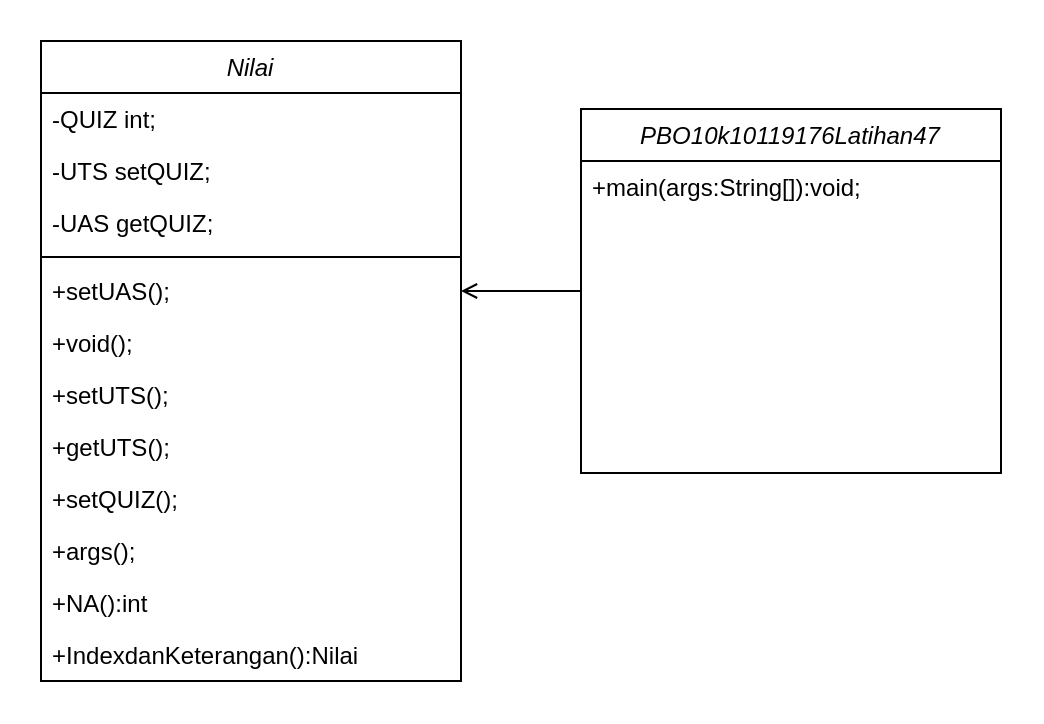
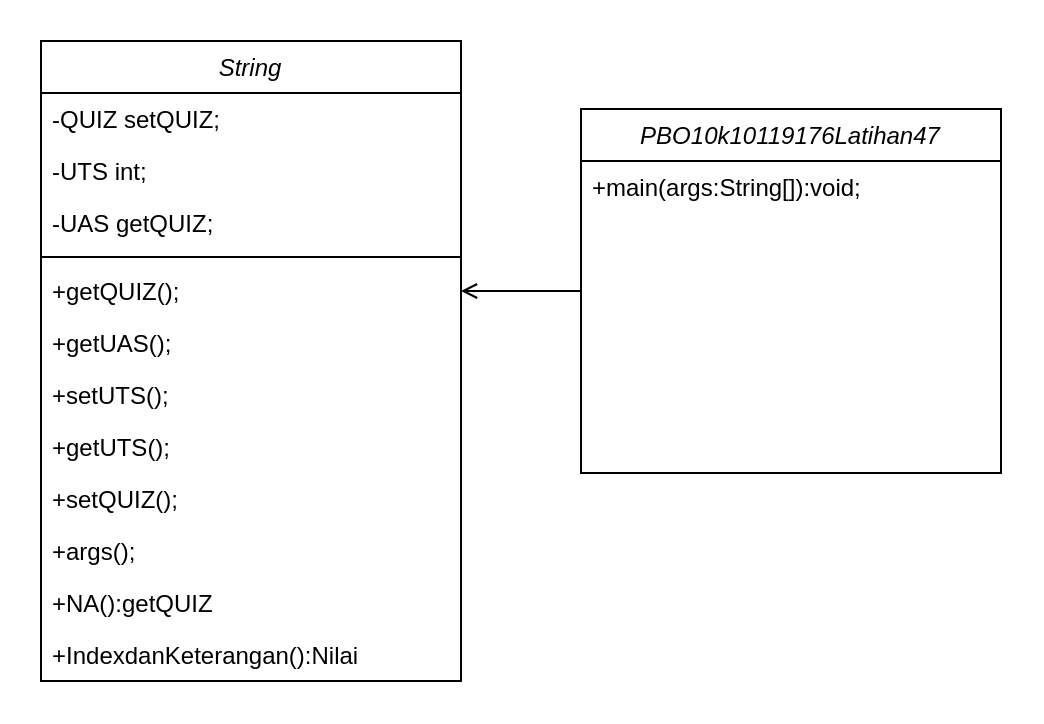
- <mxCell id="2" value="Nilai" style="swimlane;fontStyle=2;align=center;verticalAlign=top;childLayout=stackLayout;horizontal=1;startSize=26;horizontalStack=0;resizeParent=1;resizeLast=0;collapsible=1;marginBottom=0;rounded=0;shadow=0;strokeWidth=1;" parent="1" vertex="1"><mxGeometry x="20" y="20" width="210" height="320" as="geometry"><mxRectangle x="230" y="140" width="160" height="26" as="alternateBounds" /></mxGeometry></mxCell>
+ <mxCell id="2" value="String" style="swimlane;fontStyle=2;align=center;verticalAlign=top;childLayout=stackLayout;horizontal=1;startSize=26;horizontalStack=0;resizeParent=1;resizeLast=0;collapsible=1;marginBottom=0;rounded=0;shadow=0;strokeWidth=1;" parent="1" vertex="1"><mxGeometry x="20" y="20" width="210" height="320" as="geometry"><mxRectangle x="230" y="140" width="160" height="26" as="alternateBounds" /></mxGeometry></mxCell>
- <mxCell id="3" value="-QUIZ int;" style="text;align=left;verticalAlign=top;spacingLeft=4;spacingRight=4;overflow=hidden;rotatable=0;points=[[0,0.5],[1,0.5]];portConstraint=eastwest;rounded=0;shadow=0;html=0;" parent="2" vertex="1"><mxGeometry y="26" width="210" height="26" as="geometry" /></mxCell>
+ <mxCell id="3" value="-QUIZ setQUIZ;" style="text;align=left;verticalAlign=top;spacingLeft=4;spacingRight=4;overflow=hidden;rotatable=0;points=[[0,0.5],[1,0.5]];portConstraint=eastwest;rounded=0;shadow=0;html=0;" parent="2" vertex="1"><mxGeometry y="26" width="210" height="26" as="geometry" /></mxCell>
- <mxCell id="4" value="-UTS setQUIZ;" style="text;align=left;verticalAlign=top;spacingLeft=4;spacingRight=4;overflow=hidden;rotatable=0;points=[[0,0.5],[1,0.5]];portConstraint=eastwest;rounded=0;shadow=0;html=0;" parent="2" vertex="1"><mxGeometry y="52" width="210" height="26" as="geometry" /></mxCell>
+ <mxCell id="4" value="-UTS int;" style="text;align=left;verticalAlign=top;spacingLeft=4;spacingRight=4;overflow=hidden;rotatable=0;points=[[0,0.5],[1,0.5]];portConstraint=eastwest;rounded=0;shadow=0;html=0;" parent="2" vertex="1"><mxGeometry y="52" width="210" height="26" as="geometry" /></mxCell>
- <mxCell id="7" value="+setUAS();&#10;" style="text;align=left;verticalAlign=top;spacingLeft=4;spacingRight=4;overflow=hidden;rotatable=0;points=[[0,0.5],[1,0.5]];portConstraint=eastwest;" parent="2" vertex="1"><mxGeometry y="112" width="210" height="26" as="geometry" /></mxCell>
+ <mxCell id="7" value="+getQUIZ();&#10;" style="text;align=left;verticalAlign=top;spacingLeft=4;spacingRight=4;overflow=hidden;rotatable=0;points=[[0,0.5],[1,0.5]];portConstraint=eastwest;" parent="2" vertex="1"><mxGeometry y="112" width="210" height="26" as="geometry" /></mxCell>
- <mxCell id="8" value="+void();&#10;" style="text;align=left;verticalAlign=top;spacingLeft=4;spacingRight=4;overflow=hidden;rotatable=0;points=[[0,0.5],[1,0.5]];portConstraint=eastwest;" parent="2" vertex="1"><mxGeometry y="138" width="210" height="26" as="geometry" /></mxCell>
+ <mxCell id="8" value="+getUAS();&#10;" style="text;align=left;verticalAlign=top;spacingLeft=4;spacingRight=4;overflow=hidden;rotatable=0;points=[[0,0.5],[1,0.5]];portConstraint=eastwest;" parent="2" vertex="1"><mxGeometry y="138" width="210" height="26" as="geometry" /></mxCell>
- <mxCell id="13" value="+NA():int&#10;" style="text;align=left;verticalAlign=top;spacingLeft=4;spacingRight=4;overflow=hidden;rotatable=0;points=[[0,0.5],[1,0.5]];portConstraint=eastwest;" parent="2" vertex="1"><mxGeometry y="268" width="210" height="26" as="geometry" /></mxCell>
+ <mxCell id="13" value="+NA():getQUIZ&#10;" style="text;align=left;verticalAlign=top;spacingLeft=4;spacingRight=4;overflow=hidden;rotatable=0;points=[[0,0.5],[1,0.5]];portConstraint=eastwest;" parent="2" vertex="1"><mxGeometry y="268" width="210" height="26" as="geometry" /></mxCell>
